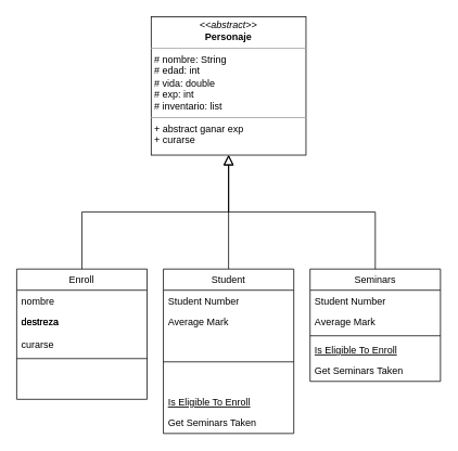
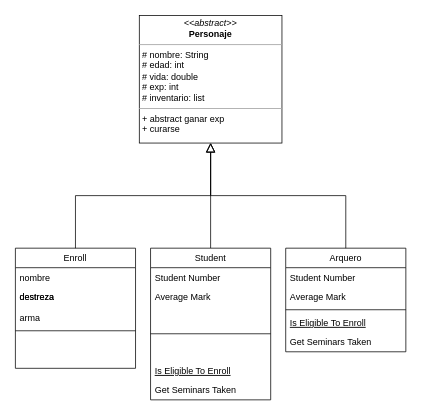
- <mxCell id="16" value="Seminars" style="swimlane;fontStyle=0;align=center;verticalAlign=top;childLayout=stackLayout;horizontal=1;startSize=26;horizontalStack=0;resizeParent=1;resizeLast=0;collapsible=1;marginBottom=0;rounded=0;shadow=0;strokeWidth=1;" vertex="1" parent="1"><mxGeometry x="380" y="330" width="160" height="138" as="geometry"><mxRectangle x="130" y="380" width="160" height="26" as="alternateBounds" /></mxGeometry></mxCell>
+ <mxCell id="16" value="Arquero" style="swimlane;fontStyle=0;align=center;verticalAlign=top;childLayout=stackLayout;horizontal=1;startSize=26;horizontalStack=0;resizeParent=1;resizeLast=0;collapsible=1;marginBottom=0;rounded=0;shadow=0;strokeWidth=1;" vertex="1" parent="1"><mxGeometry x="380" y="330" width="160" height="138" as="geometry"><mxRectangle x="130" y="380" width="160" height="26" as="alternateBounds" /></mxGeometry></mxCell>
- <mxCell id="5" value="curarse" style="text;align=left;verticalAlign=top;spacingLeft=4;spacingRight=4;overflow=hidden;rotatable=0;points=[[0,0.5],[1,0.5]];portConstraint=eastwest;" vertex="1" parent="2"><mxGeometry y="80" width="160" height="26" as="geometry" /></mxCell>
+ <mxCell id="5" value="arma" style="text;align=left;verticalAlign=top;spacingLeft=4;spacingRight=4;overflow=hidden;rotatable=0;points=[[0,0.5],[1,0.5]];portConstraint=eastwest;" vertex="1" parent="2"><mxGeometry y="80" width="160" height="26" as="geometry" /></mxCell>
